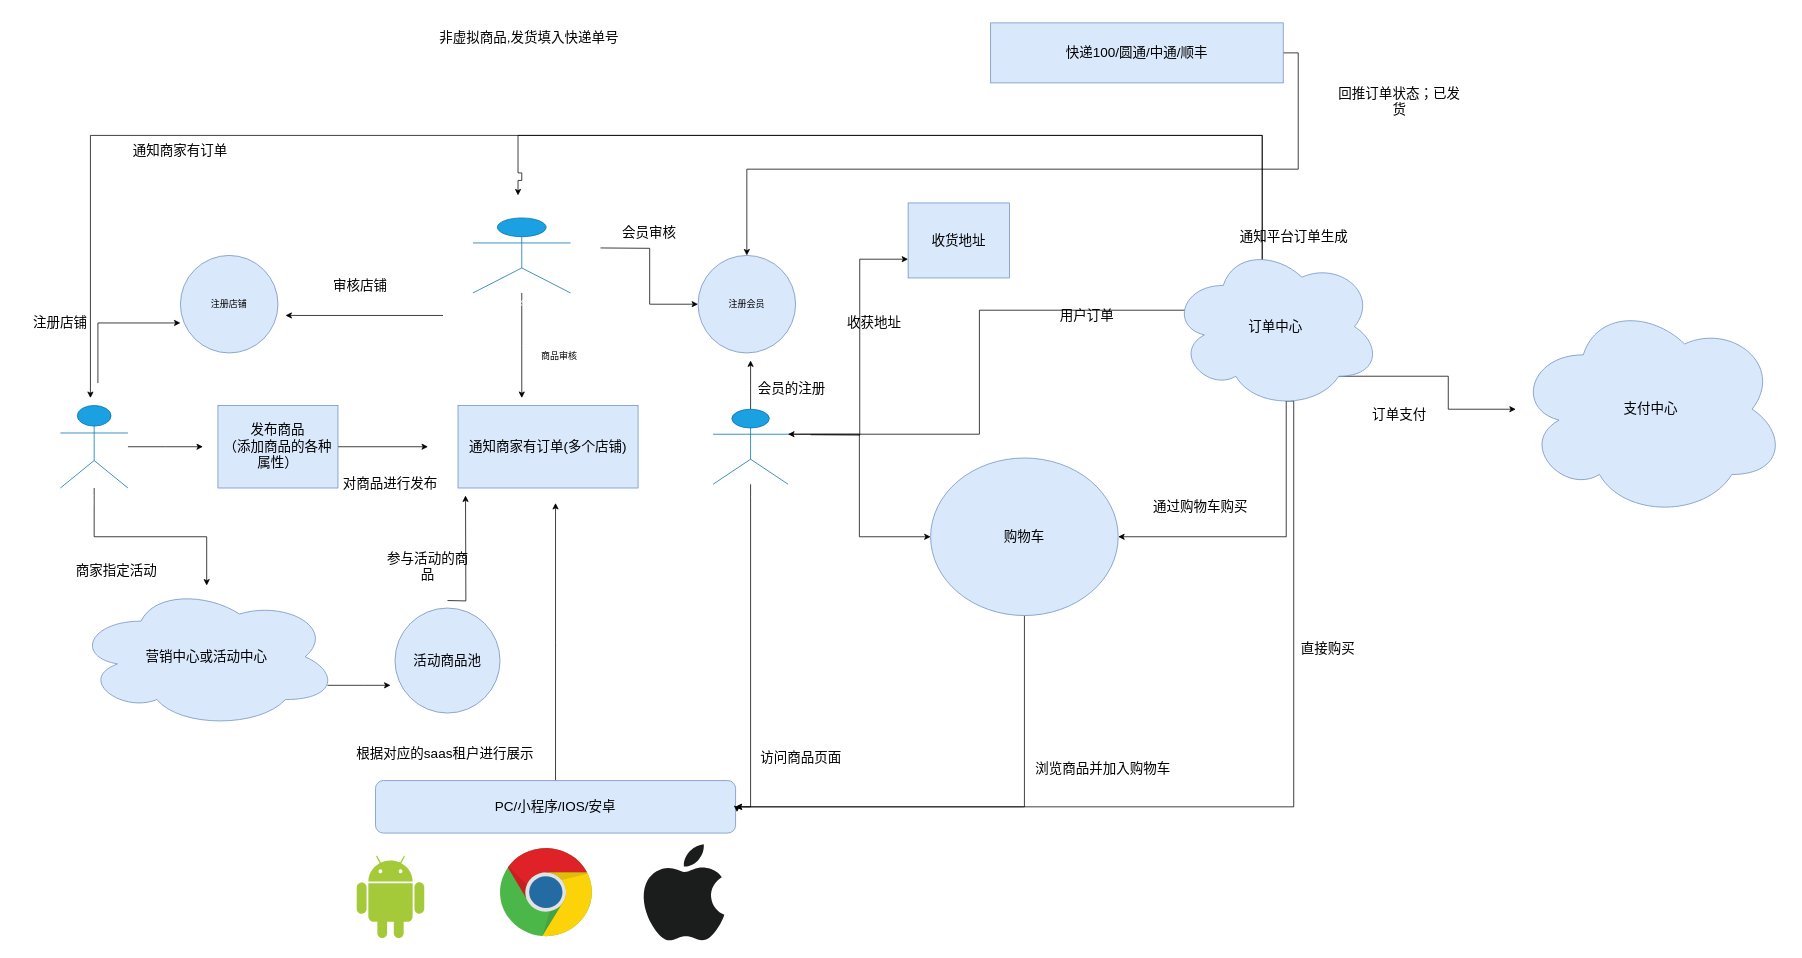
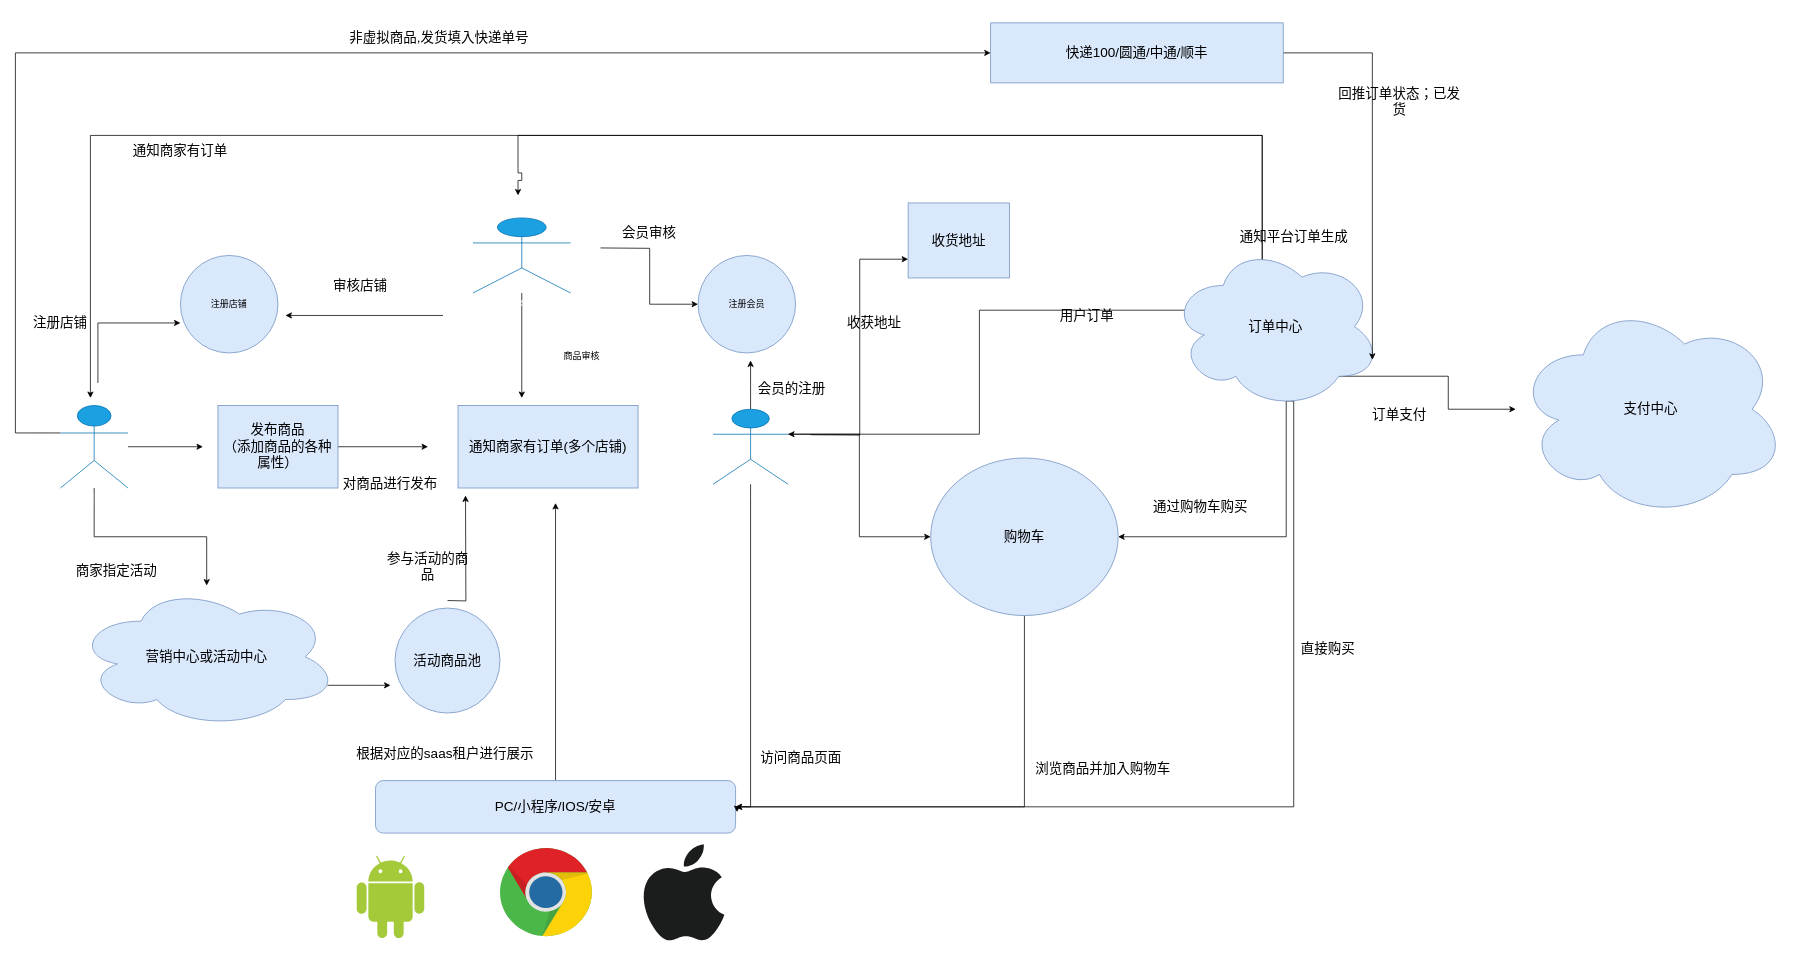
- <mxCell id="53" value="&lt;span style=&quot;font-size: 18px;&quot;&gt;非虚拟商品,发货填入快递单号&lt;/span&gt;" style="text;html=1;strokeColor=none;fillColor=none;align=center;verticalAlign=middle;whiteSpace=wrap;rounded=0;" parent="1" vertex="1"><mxGeometry x="530" y="20" width="350" height="60" as="geometry" /></mxCell>
+ <mxCell id="53" value="&lt;span style=&quot;font-size: 18px;&quot;&gt;非虚拟商品,发货填入快递单号&lt;/span&gt;" style="text;html=1;strokeColor=none;fillColor=none;align=center;verticalAlign=middle;whiteSpace=wrap;rounded=0;" parent="1" vertex="1"><mxGeometry x="410" y="20" width="350" height="60" as="geometry" /></mxCell>
- <mxCell id="51" style="edgeStyle=orthogonalEdgeStyle;rounded=0;orthogonalLoop=1;jettySize=auto;html=1;exitX=1;exitY=0.5;exitDx=0;exitDy=0;" parent="1" source="52" target="27" edge="1"><mxGeometry relative="1" as="geometry"><mxPoint x="1870" y="490" as="targetPoint" /></mxGeometry></mxCell>
+ <mxCell id="51" style="edgeStyle=orthogonalEdgeStyle;rounded=0;orthogonalLoop=1;jettySize=auto;html=1;exitX=1;exitY=0.5;exitDx=0;exitDy=0;entryX=0.96;entryY=0.7;entryDx=0;entryDy=0;entryPerimeter=0;" parent="1" source="52" target="45" edge="1"><mxGeometry relative="1" as="geometry"><mxPoint x="1870" y="490" as="targetPoint" /></mxGeometry></mxCell>
+ <mxCell id="4" style="edgeStyle=orthogonalEdgeStyle;rounded=0;orthogonalLoop=1;jettySize=auto;html=1;exitX=0;exitY=0.333;exitDx=0;exitDy=0;exitPerimeter=0;entryX=0;entryY=0.5;entryDx=0;entryDy=0;" parent="1" source="6" target="52" edge="1"><mxGeometry relative="1" as="geometry"><Array as="points"><mxPoint x="20" y="577" /><mxPoint x="20" y="70" /></Array></mxGeometry></mxCell>
- <mxCell id="15" value="商品审核" style="text;html=1;strokeColor=none;fillColor=none;align=center;verticalAlign=middle;whiteSpace=wrap;rounded=0;" parent="1" vertex="1"><mxGeometry x="690" y="450" width="110" height="50" as="geometry" /></mxCell>
+ <mxCell id="15" value="商品审核" style="text;html=1;strokeColor=none;fillColor=none;align=center;verticalAlign=middle;whiteSpace=wrap;rounded=0;" parent="1" vertex="1"><mxGeometry x="720" y="450" width="110" height="50" as="geometry" /></mxCell>
